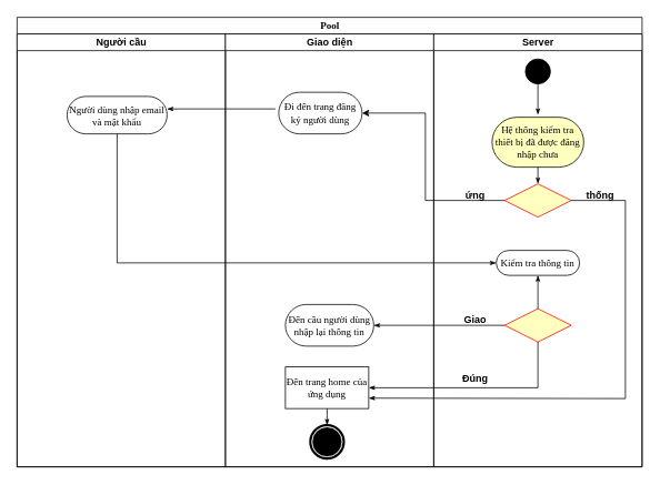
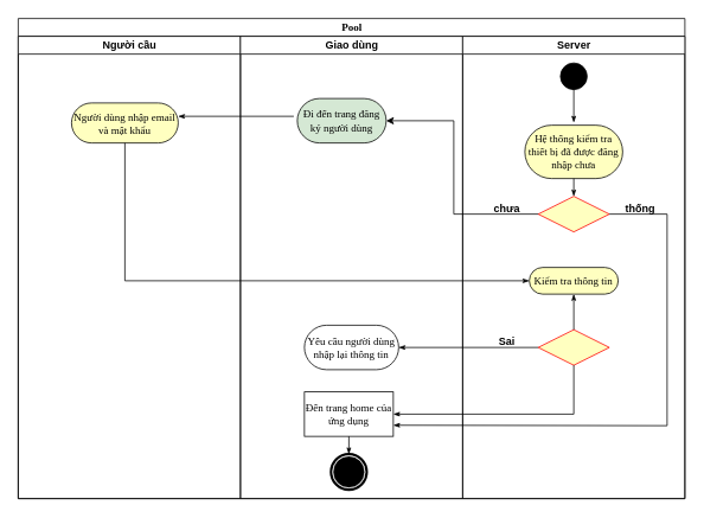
- <mxCell id="5" value="Giao diện" style="swimlane;html=1;startSize=20;" parent="2" vertex="1"><mxGeometry x="250" y="20" width="250" height="520" as="geometry" /></mxCell>
+ <mxCell id="5" value="Giao dùng" style="swimlane;html=1;startSize=20;" parent="2" vertex="1"><mxGeometry x="250" y="20" width="250" height="520" as="geometry" /></mxCell>
- <mxCell id="7" value="Đi đến trang đăng ký người dùng" style="rounded=1;whiteSpace=wrap;html=1;shadow=0;comic=0;labelBackgroundColor=none;strokeWidth=1;fontFamily=Verdana;fontSize=12;align=center;arcSize=50;" vertex="1" parent="5"><mxGeometry x="64" y="70" width="100" height="50" as="geometry" /></mxCell>
+ <mxCell id="7" value="Đi đến trang đăng ký người dùng" style="rounded=1;whiteSpace=wrap;html=1;shadow=0;comic=0;labelBackgroundColor=none;strokeWidth=1;fontFamily=Verdana;fontSize=12;align=center;arcSize=50;fillColor=#d5e8d4;" vertex="1" parent="5"><mxGeometry x="64" y="70" width="100" height="50" as="geometry" /></mxCell>
- <mxCell id="4" value="Người dùng nhập email và mật khẩu" style="rounded=1;whiteSpace=wrap;html=1;shadow=0;comic=0;labelBackgroundColor=none;strokeWidth=1;fontFamily=Verdana;fontSize=12;align=center;arcSize=50;" parent="3" vertex="1"><mxGeometry x="60" y="75" width="120" height="45" as="geometry" /></mxCell>
+ <mxCell id="4" value="Người dùng nhập email và mật khẩu" style="rounded=1;whiteSpace=wrap;html=1;shadow=0;comic=0;labelBackgroundColor=none;strokeWidth=1;fontFamily=Verdana;fontSize=12;align=center;arcSize=50;fillColor=#ffffc0;" parent="3" vertex="1"><mxGeometry x="60" y="75" width="120" height="45" as="geometry" /></mxCell>
- <mxCell id="20" value="ứng" style="text;align=center;fontStyle=1;verticalAlign=middle;spacingLeft=3;spacingRight=3;strokeColor=none;rotatable=0;points=[[0,0.5],[1,0.5]];portConstraint=eastwest;" vertex="1" parent="11"><mxGeometry x="10" y="180" width="80" height="26" as="geometry" /></mxCell>
+ <mxCell id="20" value="chưa" style="text;align=center;fontStyle=1;verticalAlign=middle;spacingLeft=3;spacingRight=3;strokeColor=none;rotatable=0;points=[[0,0.5],[1,0.5]];portConstraint=eastwest;" vertex="1" parent="11"><mxGeometry x="10" y="180" width="80" height="26" as="geometry" /></mxCell>
- <mxCell id="15" value="Kiểm tra thông tin" style="rounded=1;whiteSpace=wrap;html=1;shadow=0;comic=0;labelBackgroundColor=none;strokeWidth=1;fontFamily=Verdana;fontSize=12;align=center;arcSize=50;" parent="11" vertex="1"><mxGeometry x="75" y="260" width="100" height="30" as="geometry" /></mxCell>
+ <mxCell id="15" value="Kiểm tra thông tin" style="rounded=1;whiteSpace=wrap;html=1;shadow=0;comic=0;labelBackgroundColor=none;strokeWidth=1;fontFamily=Verdana;fontSize=12;align=center;arcSize=50;fillColor=#ffffc0;" parent="11" vertex="1"><mxGeometry x="75" y="260" width="100" height="30" as="geometry" /></mxCell>
- <mxCell id="22" value="Giao" style="text;align=center;fontStyle=1;verticalAlign=middle;spacingLeft=3;spacingRight=3;strokeColor=none;rotatable=0;points=[[0,0.5],[1,0.5]];portConstraint=eastwest;" vertex="1" parent="11"><mxGeometry x="10" y="330" width="80" height="26" as="geometry" /></mxCell>
+ <mxCell id="22" value="Sai" style="text;align=center;fontStyle=1;verticalAlign=middle;spacingLeft=3;spacingRight=3;strokeColor=none;rotatable=0;points=[[0,0.5],[1,0.5]];portConstraint=eastwest;" vertex="1" parent="11"><mxGeometry x="10" y="330" width="80" height="26" as="geometry" /></mxCell>
- <mxCell id="8" value="Đến cầu người dùng nhập lại thông tin" style="rounded=1;whiteSpace=wrap;html=1;shadow=0;comic=0;labelBackgroundColor=none;strokeWidth=1;fontFamily=Verdana;fontSize=12;align=center;arcSize=50;" parent="5" vertex="1"><mxGeometry x="72" y="325" width="106" height="50" as="geometry" /></mxCell>
+ <mxCell id="8" value="Yêu cầu người dùng nhập lại thông tin" style="rounded=1;whiteSpace=wrap;html=1;shadow=0;comic=0;labelBackgroundColor=none;strokeWidth=1;fontFamily=Verdana;fontSize=12;align=center;arcSize=50;" parent="5" vertex="1"><mxGeometry x="72" y="325" width="106" height="50" as="geometry" /></mxCell>
- <mxCell id="23" value="Đúng" style="text;align=center;fontStyle=1;verticalAlign=middle;spacingLeft=3;spacingRight=3;strokeColor=none;rotatable=0;points=[[0,0.5],[1,0.5]];portConstraint=eastwest;" vertex="1" parent="11"><mxGeometry x="10" y="400" width="80" height="26" as="geometry" /></mxCell>
